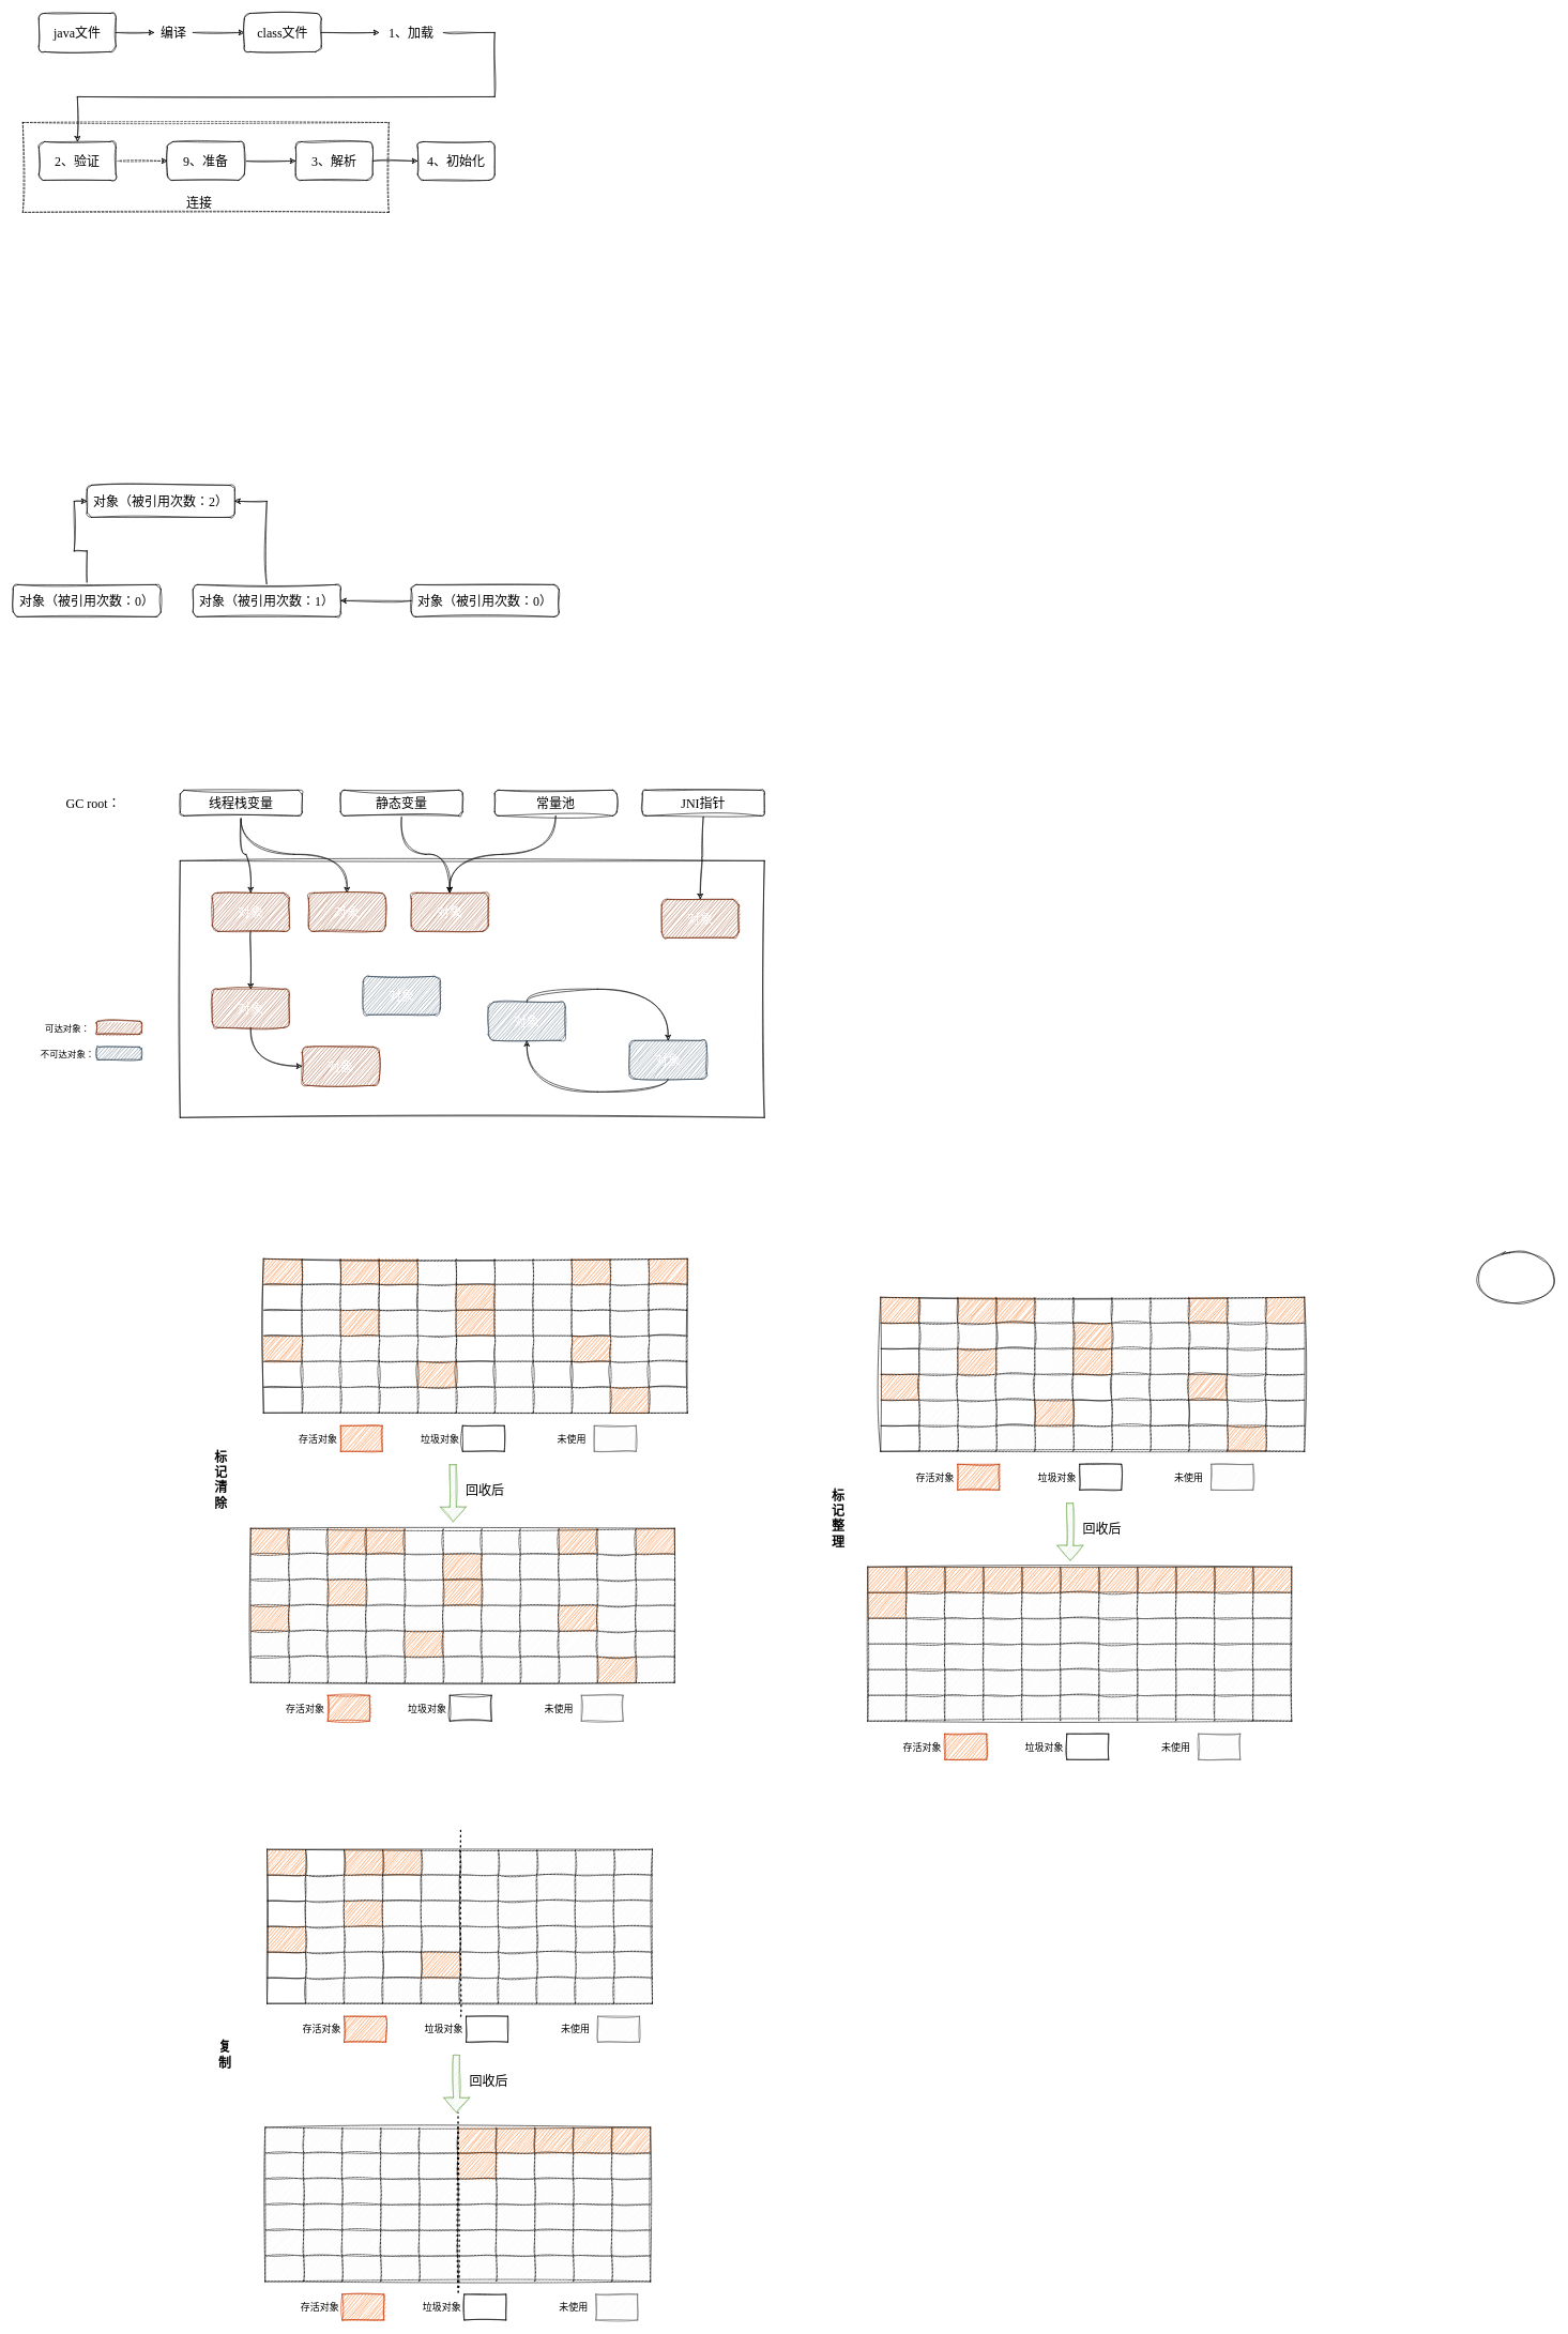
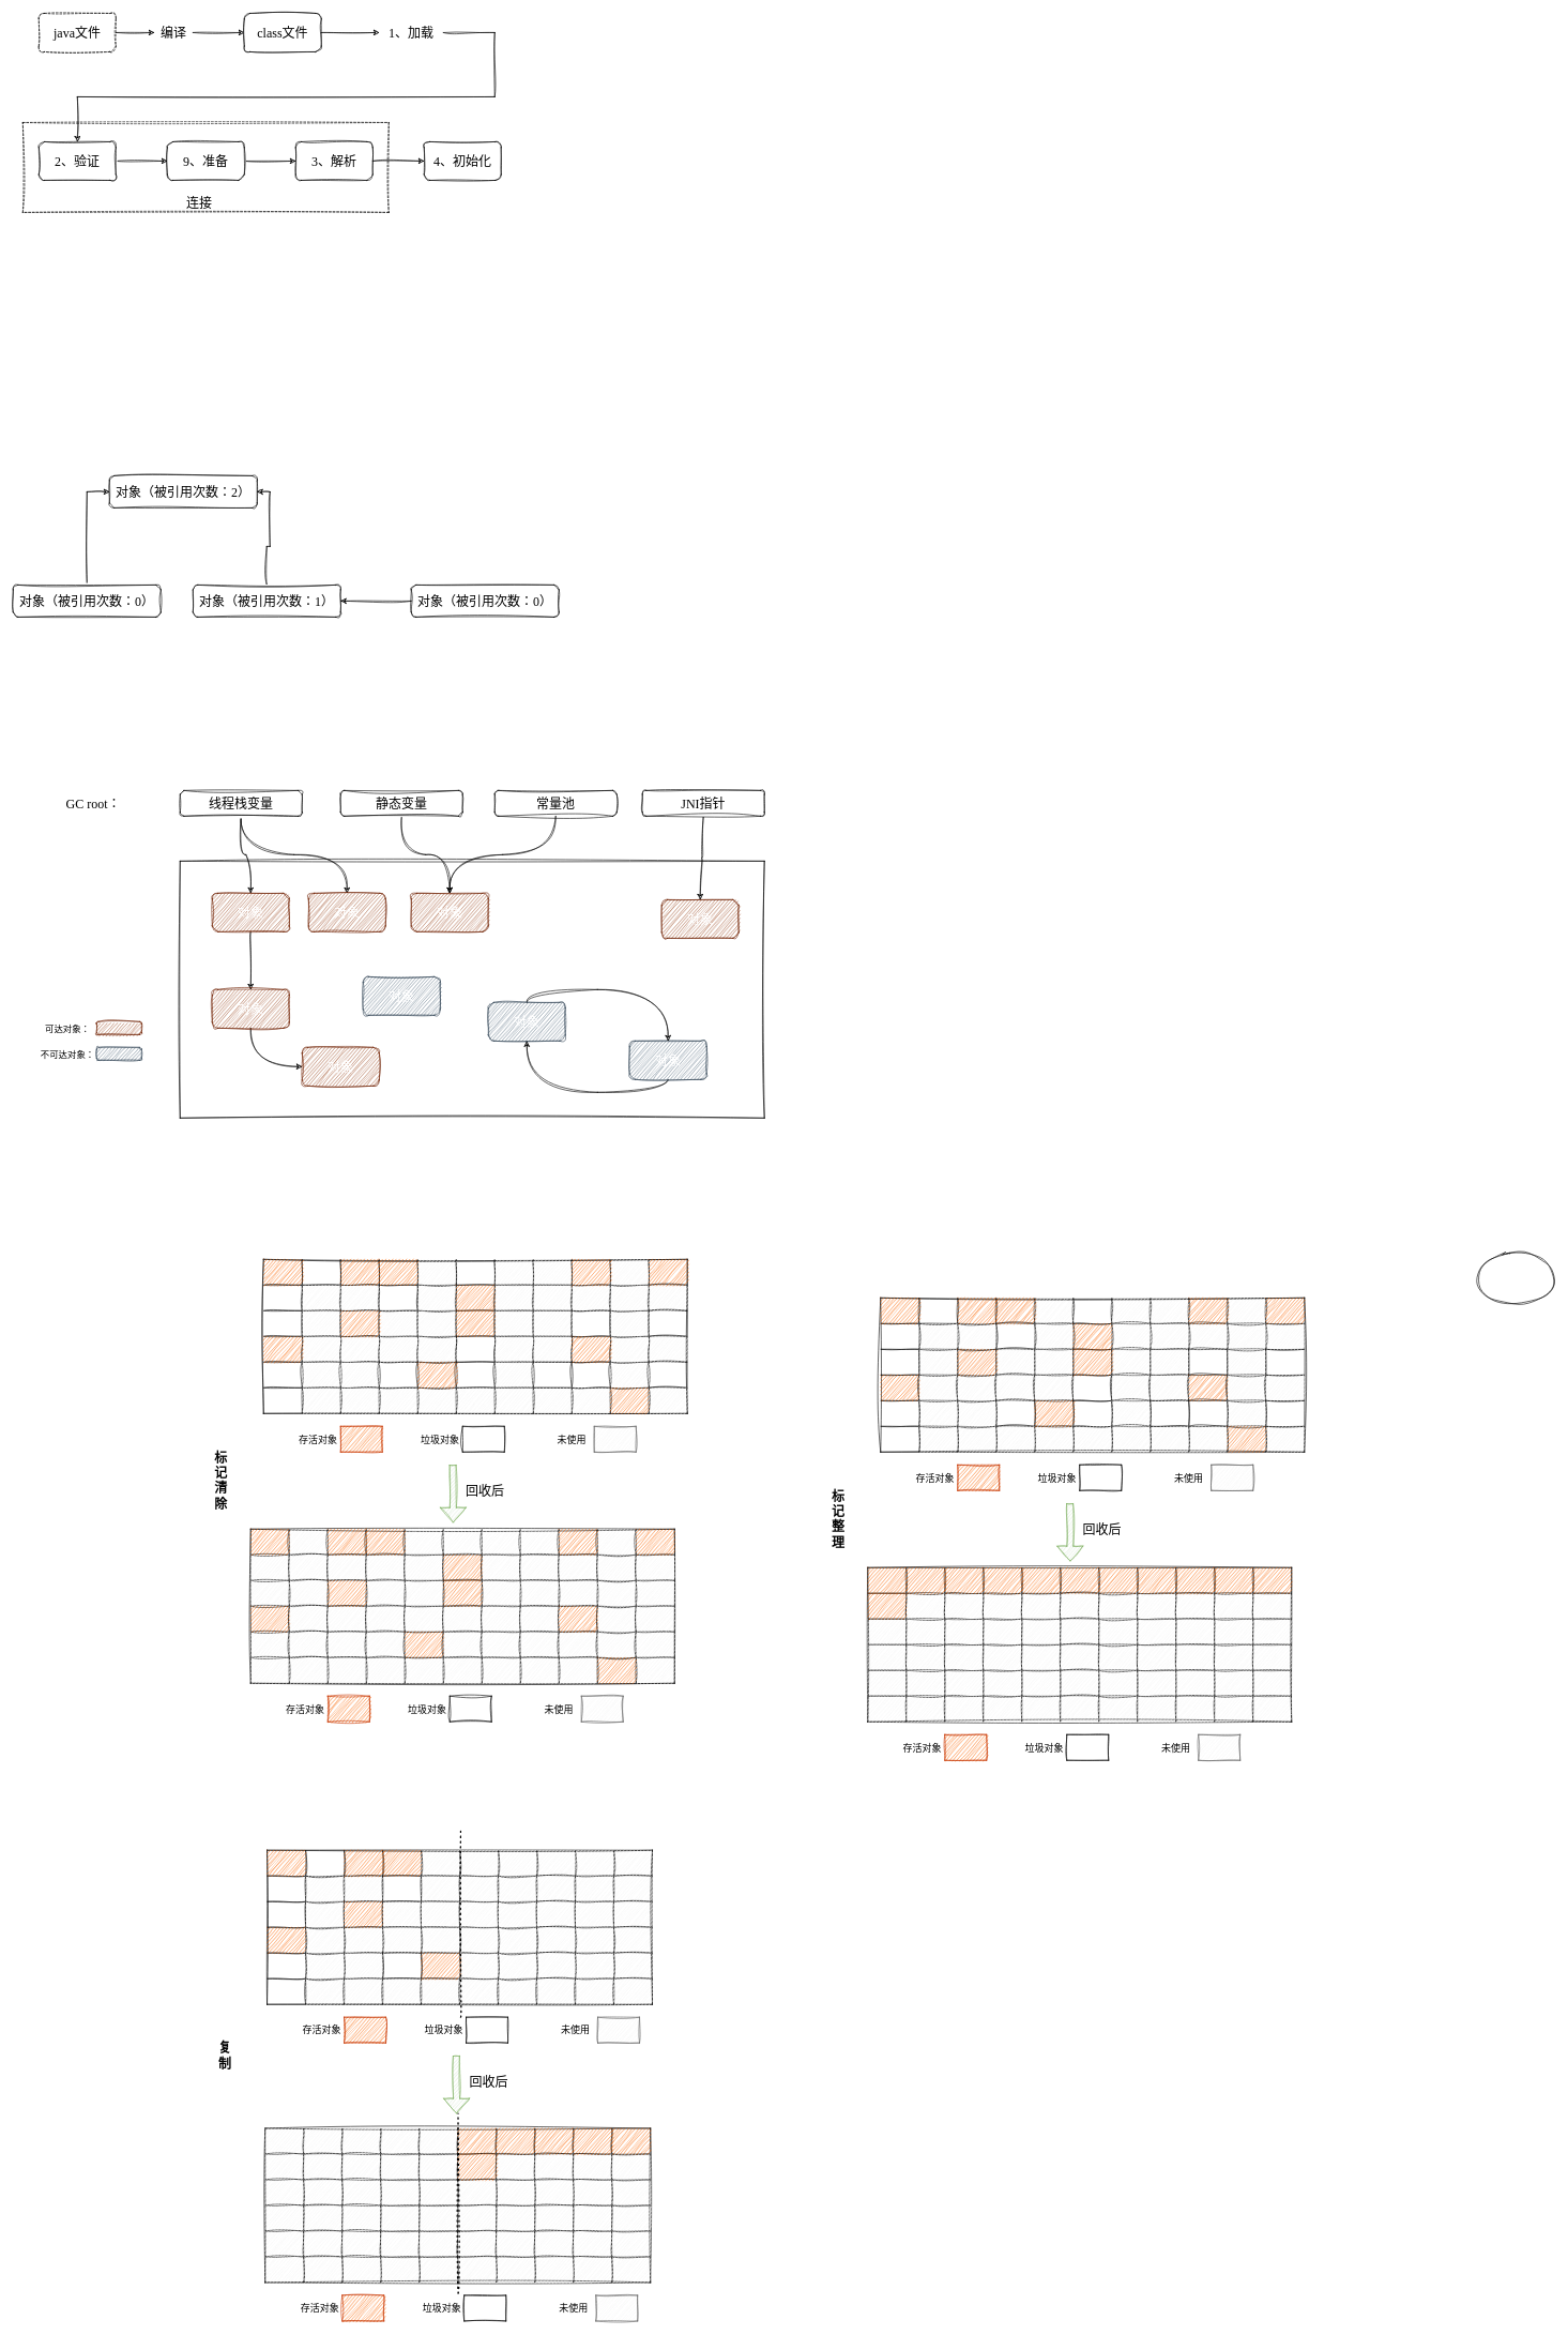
- <mxCell id="5" value="java文件" style="rounded=1;whiteSpace=wrap;html=1;sketch=1;hachureGap=4;jiggle=2;curveFitting=1;fontFamily=Architects Daughter;fontSource=https%3A%2F%2Ffonts.googleapis.com%2Fcss%3Ffamily%3DArchitects%2BDaughter;fontSize=20;" parent="1" vertex="1"><mxGeometry x="60" y="20" width="120" height="60" as="geometry" /></mxCell>
+ <mxCell id="5" value="java文件" style="rounded=1;whiteSpace=wrap;html=1;sketch=1;hachureGap=4;jiggle=2;curveFitting=1;fontFamily=Architects Daughter;fontSource=https%3A%2F%2Ffonts.googleapis.com%2Fcss%3Ffamily%3DArchitects%2BDaughter;fontSize=20;dashed=1;" parent="1" vertex="1"><mxGeometry x="60" y="20" width="120" height="60" as="geometry" /></mxCell>
- <mxCell id="10" value="" style="edgeStyle=orthogonalEdgeStyle;rounded=0;sketch=1;hachureGap=4;jiggle=2;curveFitting=1;orthogonalLoop=1;jettySize=auto;html=1;fontFamily=Architects Daughter;fontSource=https%3A%2F%2Ffonts.googleapis.com%2Fcss%3Ffamily%3DArchitects%2BDaughter;fontSize=16;dashed=1;" edge="1" parent="1" source="11" target="13"><mxGeometry relative="1" as="geometry" /></mxCell>
+ <mxCell id="10" value="" style="edgeStyle=orthogonalEdgeStyle;rounded=0;sketch=1;hachureGap=4;jiggle=2;curveFitting=1;orthogonalLoop=1;jettySize=auto;html=1;fontFamily=Architects Daughter;fontSource=https%3A%2F%2Ffonts.googleapis.com%2Fcss%3Ffamily%3DArchitects%2BDaughter;fontSize=16;" edge="1" parent="1" source="11" target="13"><mxGeometry relative="1" as="geometry" /></mxCell>
- <mxCell id="16" value="4、初始化" style="whiteSpace=wrap;html=1;fontSize=20;fontFamily=Architects Daughter;rounded=1;sketch=1;hachureGap=4;jiggle=2;curveFitting=1;fontSource=https%3A%2F%2Ffonts.googleapis.com%2Fcss%3Ffamily%3DArchitects%2BDaughter;" vertex="1" parent="1"><mxGeometry x="650" y="220" width="120" height="60" as="geometry" /></mxCell>
+ <mxCell id="16" value="4、初始化" style="whiteSpace=wrap;html=1;fontSize=20;fontFamily=Architects Daughter;rounded=1;sketch=1;hachureGap=4;jiggle=2;curveFitting=1;fontSource=https%3A%2F%2Ffonts.googleapis.com%2Fcss%3Ffamily%3DArchitects%2BDaughter;" vertex="1" parent="1"><mxGeometry x="660" y="220" width="120" height="60" as="geometry" /></mxCell>
- <mxCell id="20" value="对象（被引用次数：2）" style="whiteSpace=wrap;html=1;fontSize=20;fontFamily=Architects Daughter;rounded=1;sketch=1;hachureGap=4;jiggle=2;curveFitting=1;fontSource=https%3A%2F%2Ffonts.googleapis.com%2Fcss%3Ffamily%3DArchitects%2BDaughter;" vertex="1" parent="1"><mxGeometry x="135" y="755" width="230" height="50" as="geometry" /></mxCell>
+ <mxCell id="20" value="对象（被引用次数：2）" style="whiteSpace=wrap;html=1;fontSize=20;fontFamily=Architects Daughter;rounded=1;sketch=1;hachureGap=4;jiggle=2;curveFitting=1;fontSource=https%3A%2F%2Ffonts.googleapis.com%2Fcss%3Ffamily%3DArchitects%2BDaughter;" vertex="1" parent="1"><mxGeometry x="170" y="740" width="230" height="50" as="geometry" /></mxCell>
